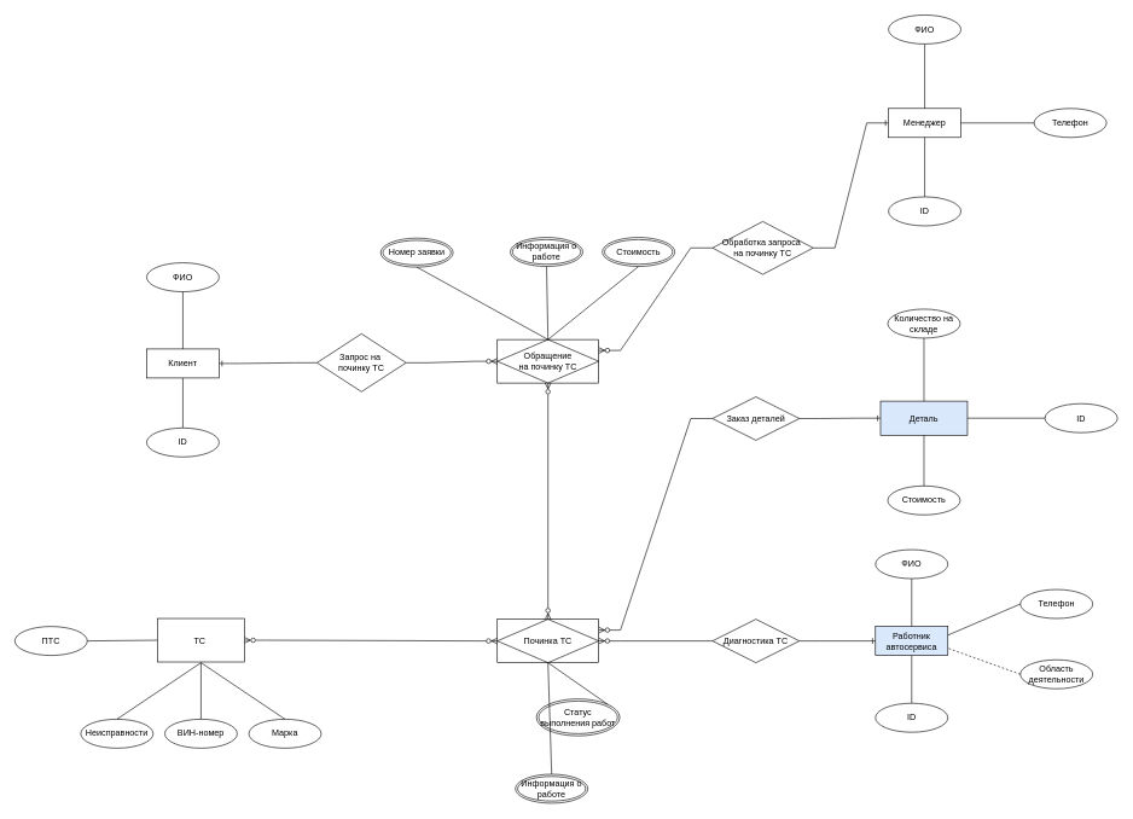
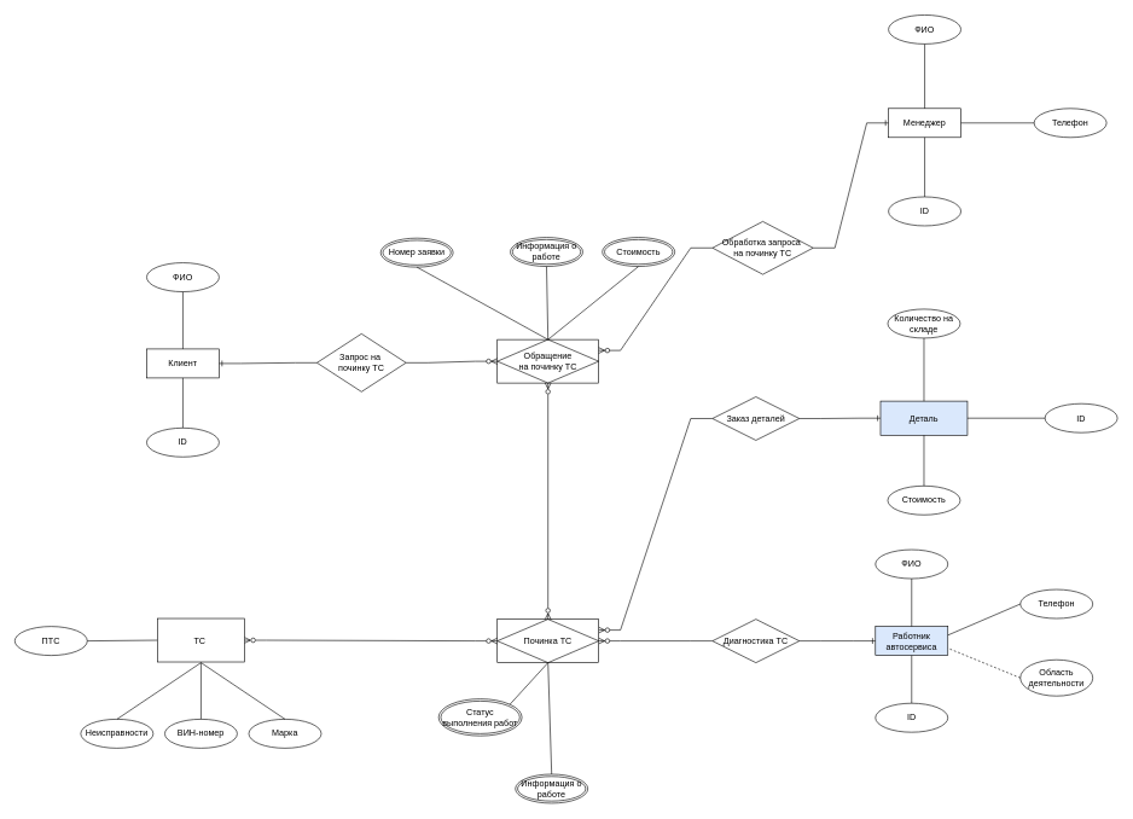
- <mxCell id="24" value="Область деятельности" style="ellipse;whiteSpace=wrap;html=1;align=center;" parent="1" vertex="1"><mxGeometry x="1408" y="910" width="100" height="40" as="geometry" /></mxCell>
+ <mxCell id="24" value="Область деятельности" style="ellipse;whiteSpace=wrap;html=1;align=center;" parent="1" vertex="1"><mxGeometry x="1408" y="910" width="100" height="50" as="geometry" /></mxCell>
- <mxCell id="59" value="Статус выполнения работ" style="ellipse;shape=doubleEllipse;margin=3;whiteSpace=wrap;html=1;align=center;" vertex="1" parent="1"><mxGeometry x="740" y="964" width="115" height="51" as="geometry" /></mxCell>
+ <mxCell id="59" value="Статус выполнения работ" style="ellipse;shape=doubleEllipse;margin=3;whiteSpace=wrap;html=1;align=center;" vertex="1" parent="1"><mxGeometry x="605" y="964" width="115" height="51" as="geometry" /></mxCell>
